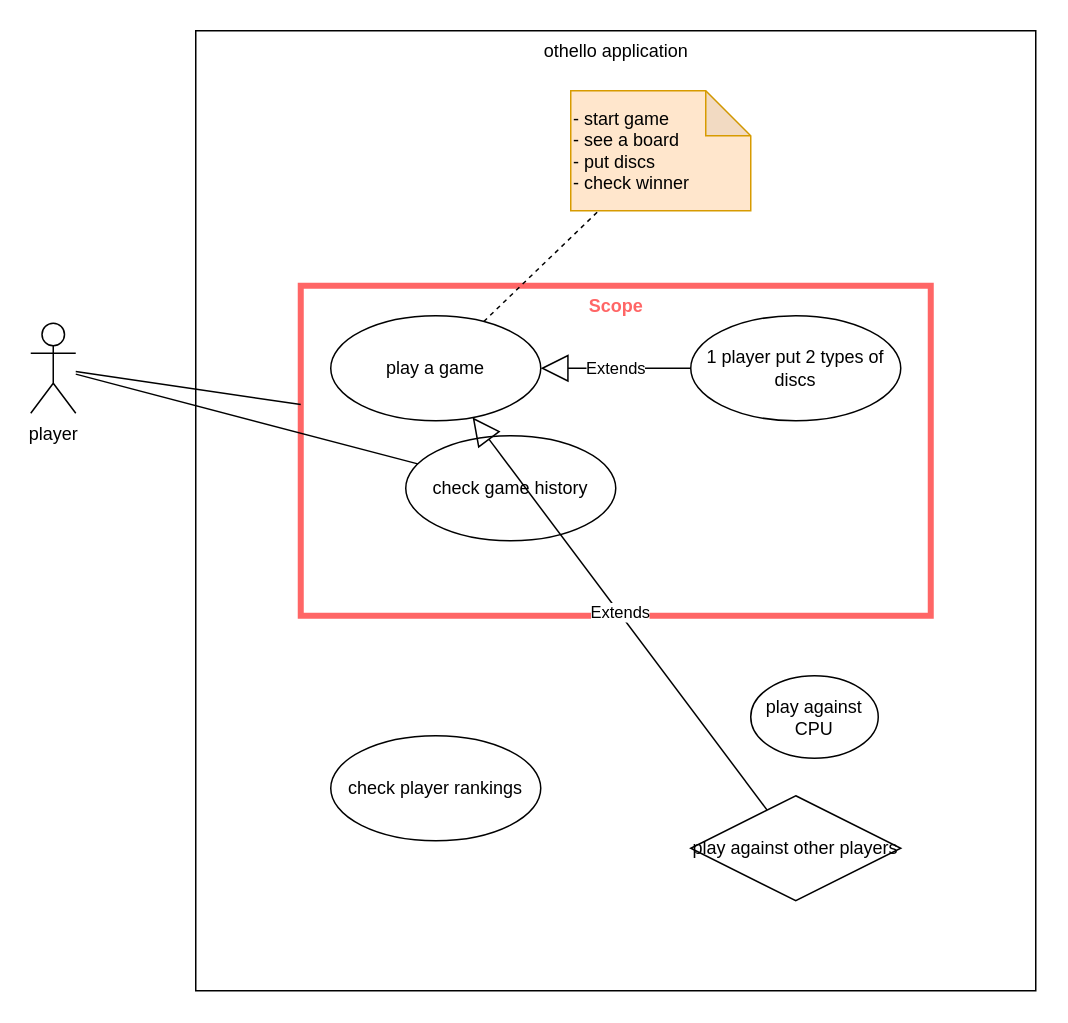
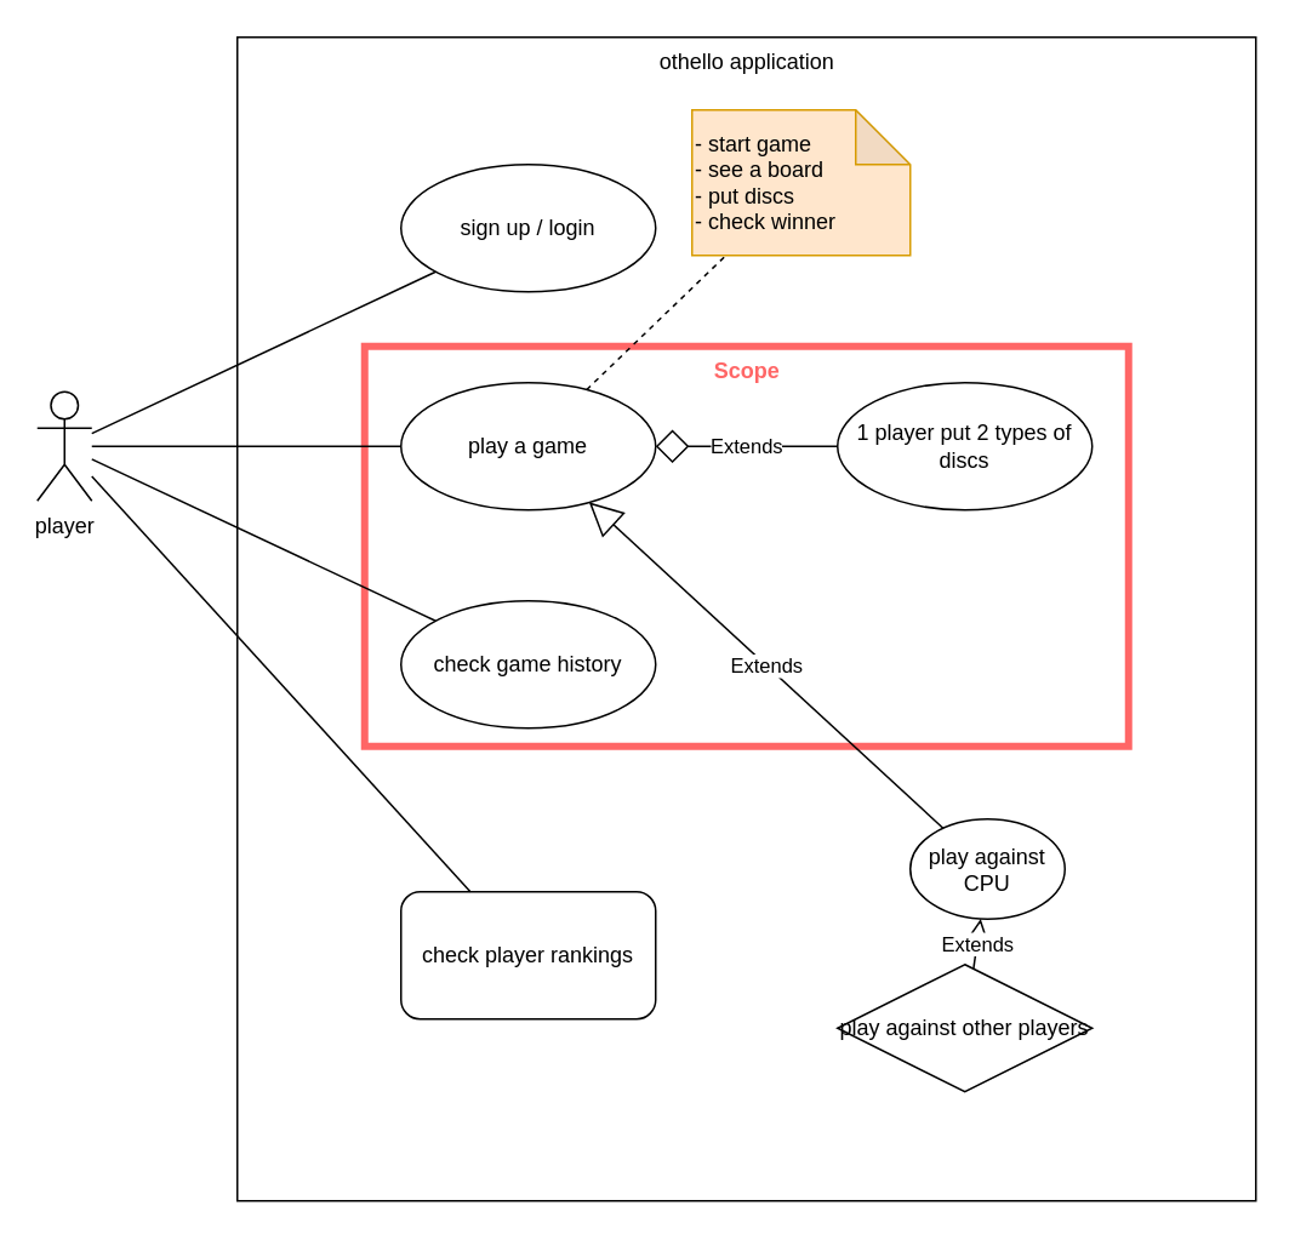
+ <mxCell id="9" value="sign up / login" style="ellipse;whiteSpace=wrap;html=1;fillColor=default;" parent="1" vertex="1"><mxGeometry x="220" y="90" width="140" height="70" as="geometry" /></mxCell>
+ <mxCell id="16" value="" style="endArrow=none;html=1;" parent="1" source="4" target="9" edge="1"><mxGeometry relative="1" as="geometry"><mxPoint x="270" y="240" as="sourcePoint" /><mxPoint x="430" y="240" as="targetPoint" /></mxGeometry></mxCell>
- <mxCell id="13" value="Extends" style="endArrow=block;endSize=16;endFill=0;html=1;" parent="1" source="10" target="5" edge="1"><mxGeometry width="160" relative="1" as="geometry"><mxPoint x="270" y="190" as="sourcePoint" /><mxPoint x="430" y="190" as="targetPoint" /></mxGeometry></mxCell>
+ <mxCell id="13" value="Extends" style="endArrow=diamond;endSize=16;endFill=0;html=1;" parent="1" source="10" target="5" edge="1"><mxGeometry width="160" relative="1" as="geometry"><mxPoint x="270" y="190" as="sourcePoint" /><mxPoint x="430" y="190" as="targetPoint" /></mxGeometry></mxCell>
- <mxCell id="17" value="" style="endArrow=none;html=1;" parent="1" source="4" target="2" edge="1"><mxGeometry relative="1" as="geometry"><mxPoint x="80" y="203.571" as="sourcePoint" /><mxPoint x="256.852" y="127.778" as="targetPoint" /></mxGeometry></mxCell>
+ <mxCell id="17" value="" style="endArrow=none;html=1;" parent="1" source="4" target="5" edge="1"><mxGeometry relative="1" as="geometry"><mxPoint x="80" y="203.571" as="sourcePoint" /><mxPoint x="256.852" y="127.778" as="targetPoint" /></mxGeometry></mxCell>
- <mxCell id="8" value="check game history" style="ellipse;whiteSpace=wrap;html=1;fillColor=default;" parent="1" vertex="1"><mxGeometry x="270" y="290" width="140" height="70" as="geometry" /></mxCell>
+ <mxCell id="8" value="check game history" style="ellipse;whiteSpace=wrap;html=1;fillColor=default;" parent="1" vertex="1"><mxGeometry x="220" y="330" width="140" height="70" as="geometry" /></mxCell>
+ <mxCell id="14" value="Extends" style="endArrow=block;endSize=16;endFill=0;html=1;" parent="1" source="11" target="5" edge="1"><mxGeometry width="160" relative="1" as="geometry"><mxPoint x="500.048" y="218.705" as="sourcePoint" /><mxPoint x="389.944" y="216.399" as="targetPoint" /></mxGeometry></mxCell>
+ <mxCell id="20" value="" style="endArrow=none;html=1;" parent="1" source="4" target="19" edge="1"><mxGeometry relative="1" as="geometry"><mxPoint x="80" y="217.353" as="sourcePoint" /><mxPoint x="270.015" y="310.498" as="targetPoint" /></mxGeometry></mxCell>
- <mxCell id="15" value="Extends" style="endArrow=block;endSize=16;endFill=0;html=1;" parent="1" source="12" target="5" edge="1"><mxGeometry width="160" relative="1" as="geometry"><mxPoint x="515.202" y="293.221" as="sourcePoint" /><mxPoint x="374.661" y="236.864" as="targetPoint" /></mxGeometry></mxCell>
+ <mxCell id="15" value="Extends" style="endArrow=block;endSize=16;endFill=0;html=1;" parent="1" source="12" target="11" edge="1"><mxGeometry width="160" relative="1" as="geometry"><mxPoint x="515.202" y="293.221" as="sourcePoint" /><mxPoint x="374.661" y="236.864" as="targetPoint" /></mxGeometry></mxCell>
- <mxCell id="19" value="check player rankings" style="ellipse;whiteSpace=wrap;html=1;fillColor=default;" parent="1" vertex="1"><mxGeometry x="220" y="490" width="140" height="70" as="geometry" /></mxCell>
+ <mxCell id="19" value="check player rankings" style="whiteSpace=wrap;html=1;fillColor=default;rounded=1;" parent="1" vertex="1"><mxGeometry x="220" y="490" width="140" height="70" as="geometry" /></mxCell>
